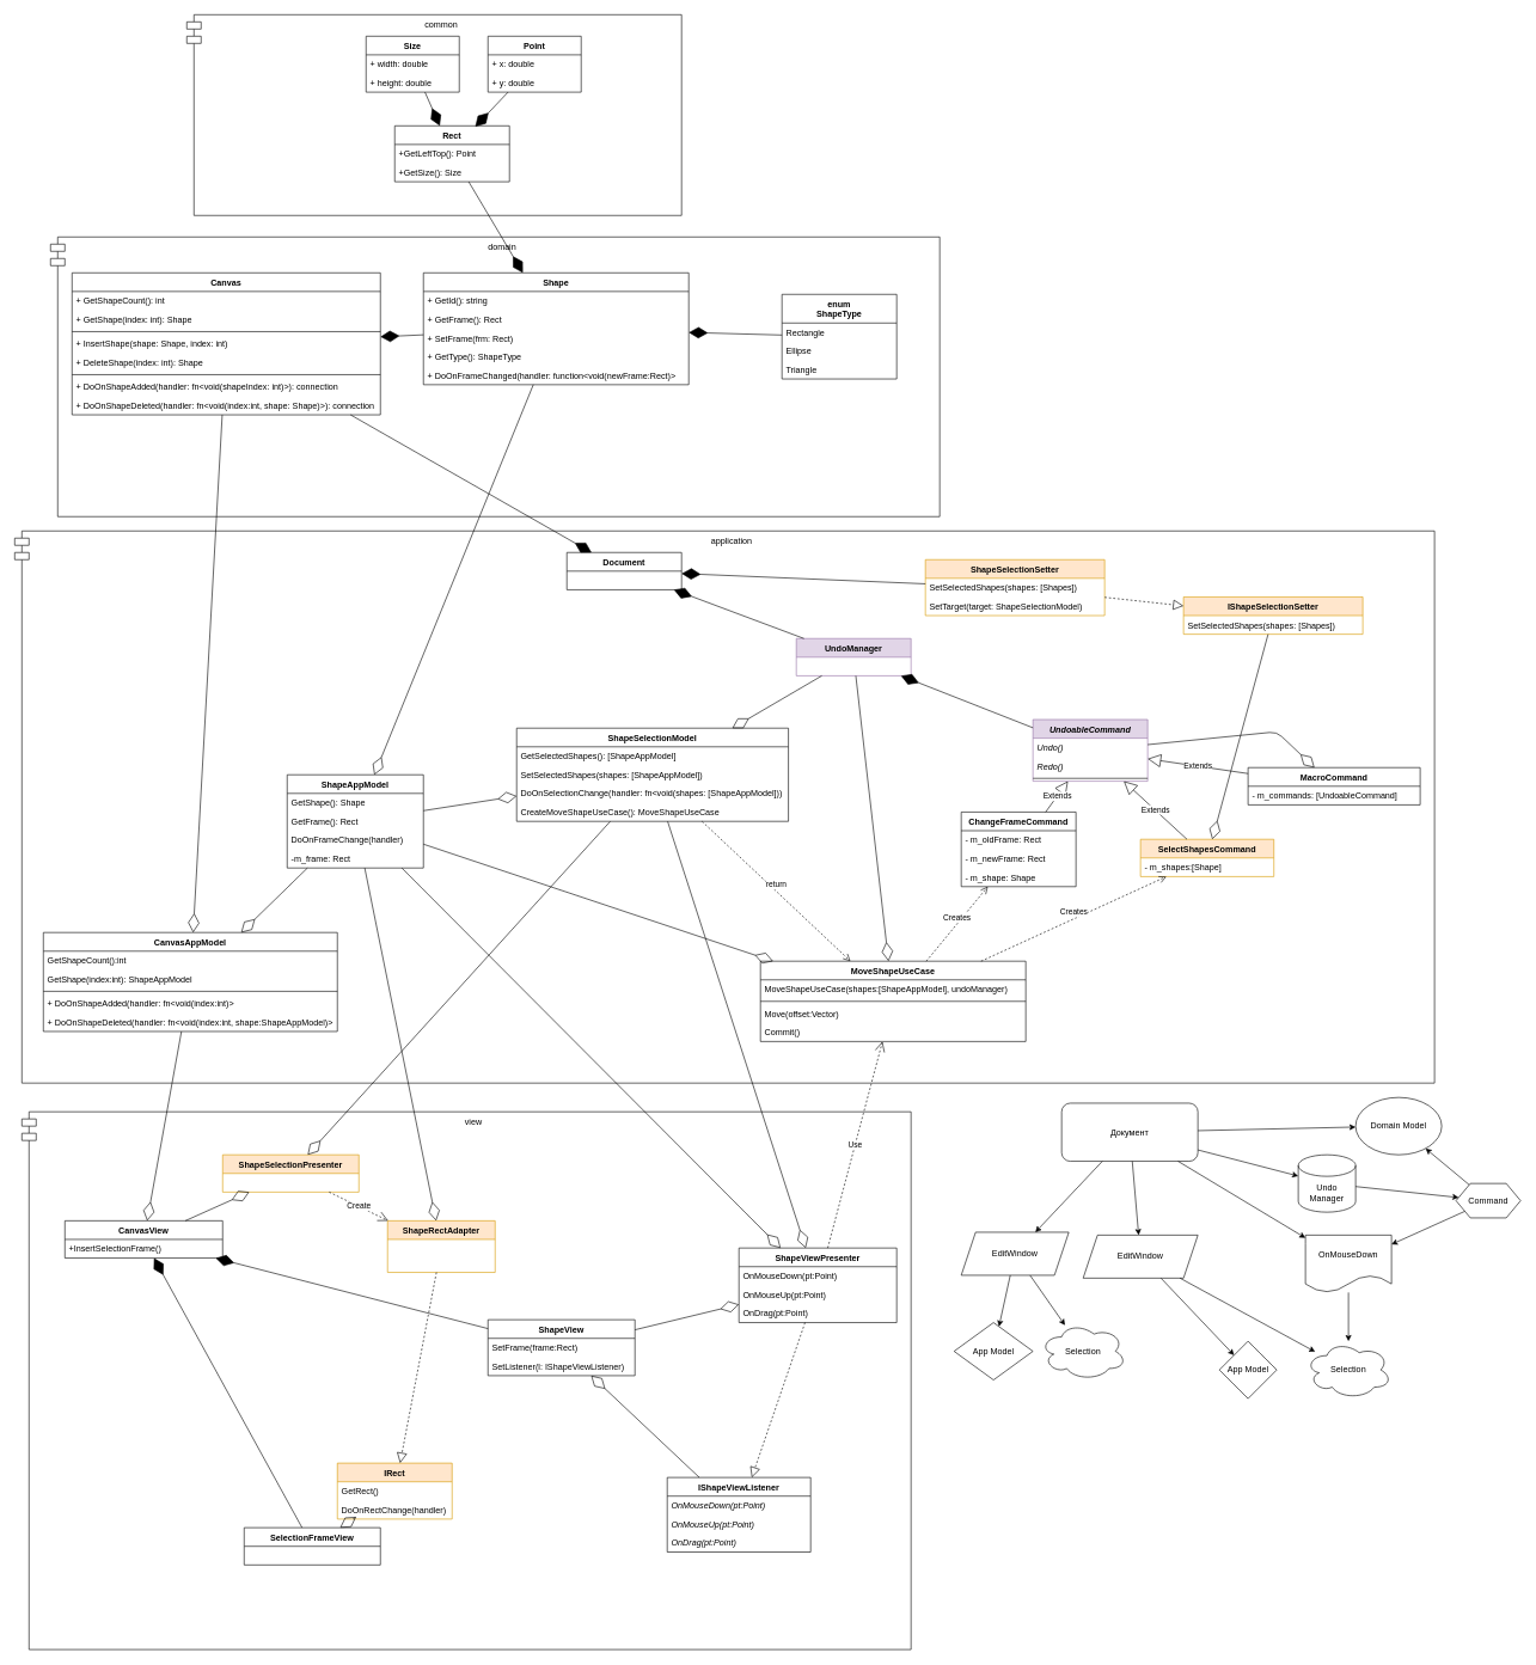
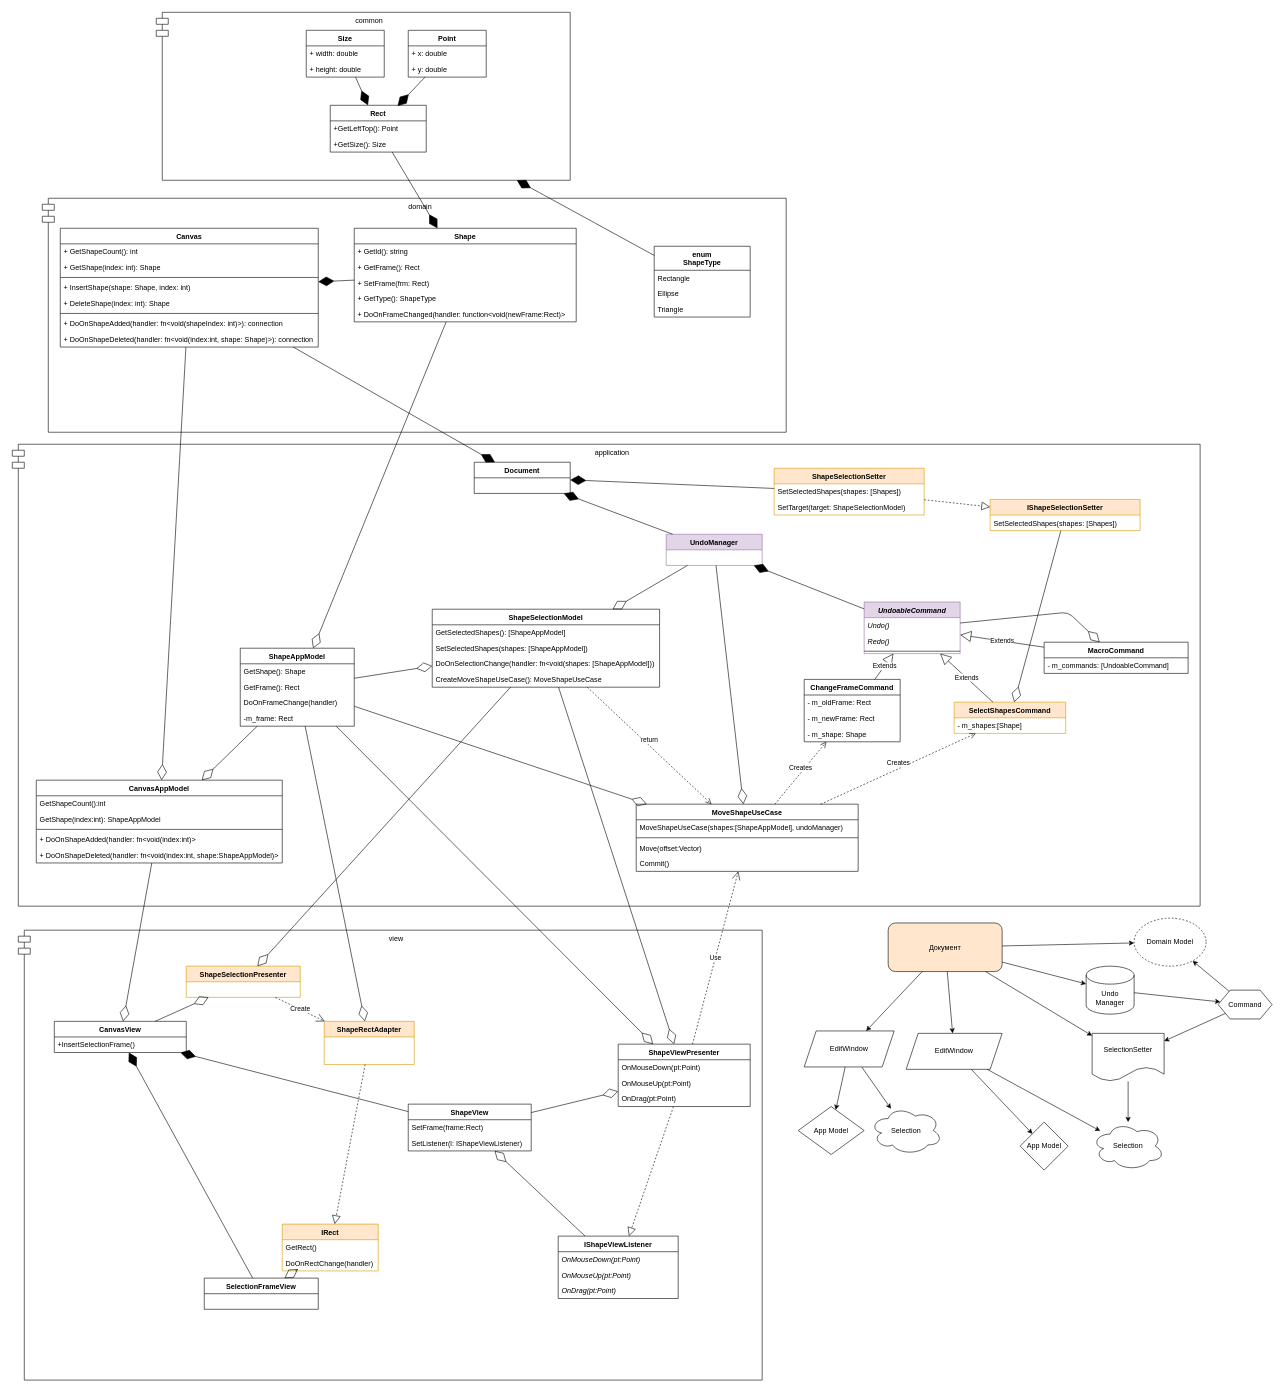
- <mxCell id="37" value="" style="endArrow=diamondThin;endFill=1;endSize=24;html=1;" parent="1" source="33" target="13" edge="1"><mxGeometry width="160" relative="1" as="geometry"><mxPoint x="800" y="530" as="sourcePoint" /><mxPoint x="960" y="530" as="targetPoint" /></mxGeometry></mxCell>
+ <mxCell id="37" value="" style="endArrow=diamondThin;endFill=1;endSize=24;html=1;" parent="1" source="33" target="20" edge="1"><mxGeometry width="160" relative="1" as="geometry"><mxPoint x="800" y="530" as="sourcePoint" /><mxPoint x="960" y="530" as="targetPoint" /></mxGeometry></mxCell>
- <mxCell id="140" value="Domain Model" style="ellipse;whiteSpace=wrap;html=1;" vertex="1" parent="1"><mxGeometry x="1890" y="1530" width="120" height="80" as="geometry" /></mxCell>
+ <mxCell id="140" value="Domain Model" style="ellipse;whiteSpace=wrap;html=1;dashed=1;" vertex="1" parent="1"><mxGeometry x="1890" y="1530" width="120" height="80" as="geometry" /></mxCell>
- <mxCell id="129" value="Документ" style="rounded=1;whiteSpace=wrap;html=1;" vertex="1" parent="1"><mxGeometry x="1480" y="1538" width="190" height="81" as="geometry" /></mxCell>
+ <mxCell id="129" value="Документ" style="rounded=1;whiteSpace=wrap;html=1;fillColor=#ffe6cc;" vertex="1" parent="1"><mxGeometry x="1480" y="1538" width="190" height="81" as="geometry" /></mxCell>
- <mxCell id="134" value="OnMouseDown" style="shape=document;whiteSpace=wrap;html=1;boundedLbl=1;" vertex="1" parent="1"><mxGeometry x="1820" y="1722" width="120" height="80" as="geometry" /></mxCell>
+ <mxCell id="134" value="SelectionSetter" style="shape=document;whiteSpace=wrap;html=1;boundedLbl=1;" vertex="1" parent="1"><mxGeometry x="1820" y="1722" width="120" height="80" as="geometry" /></mxCell>
